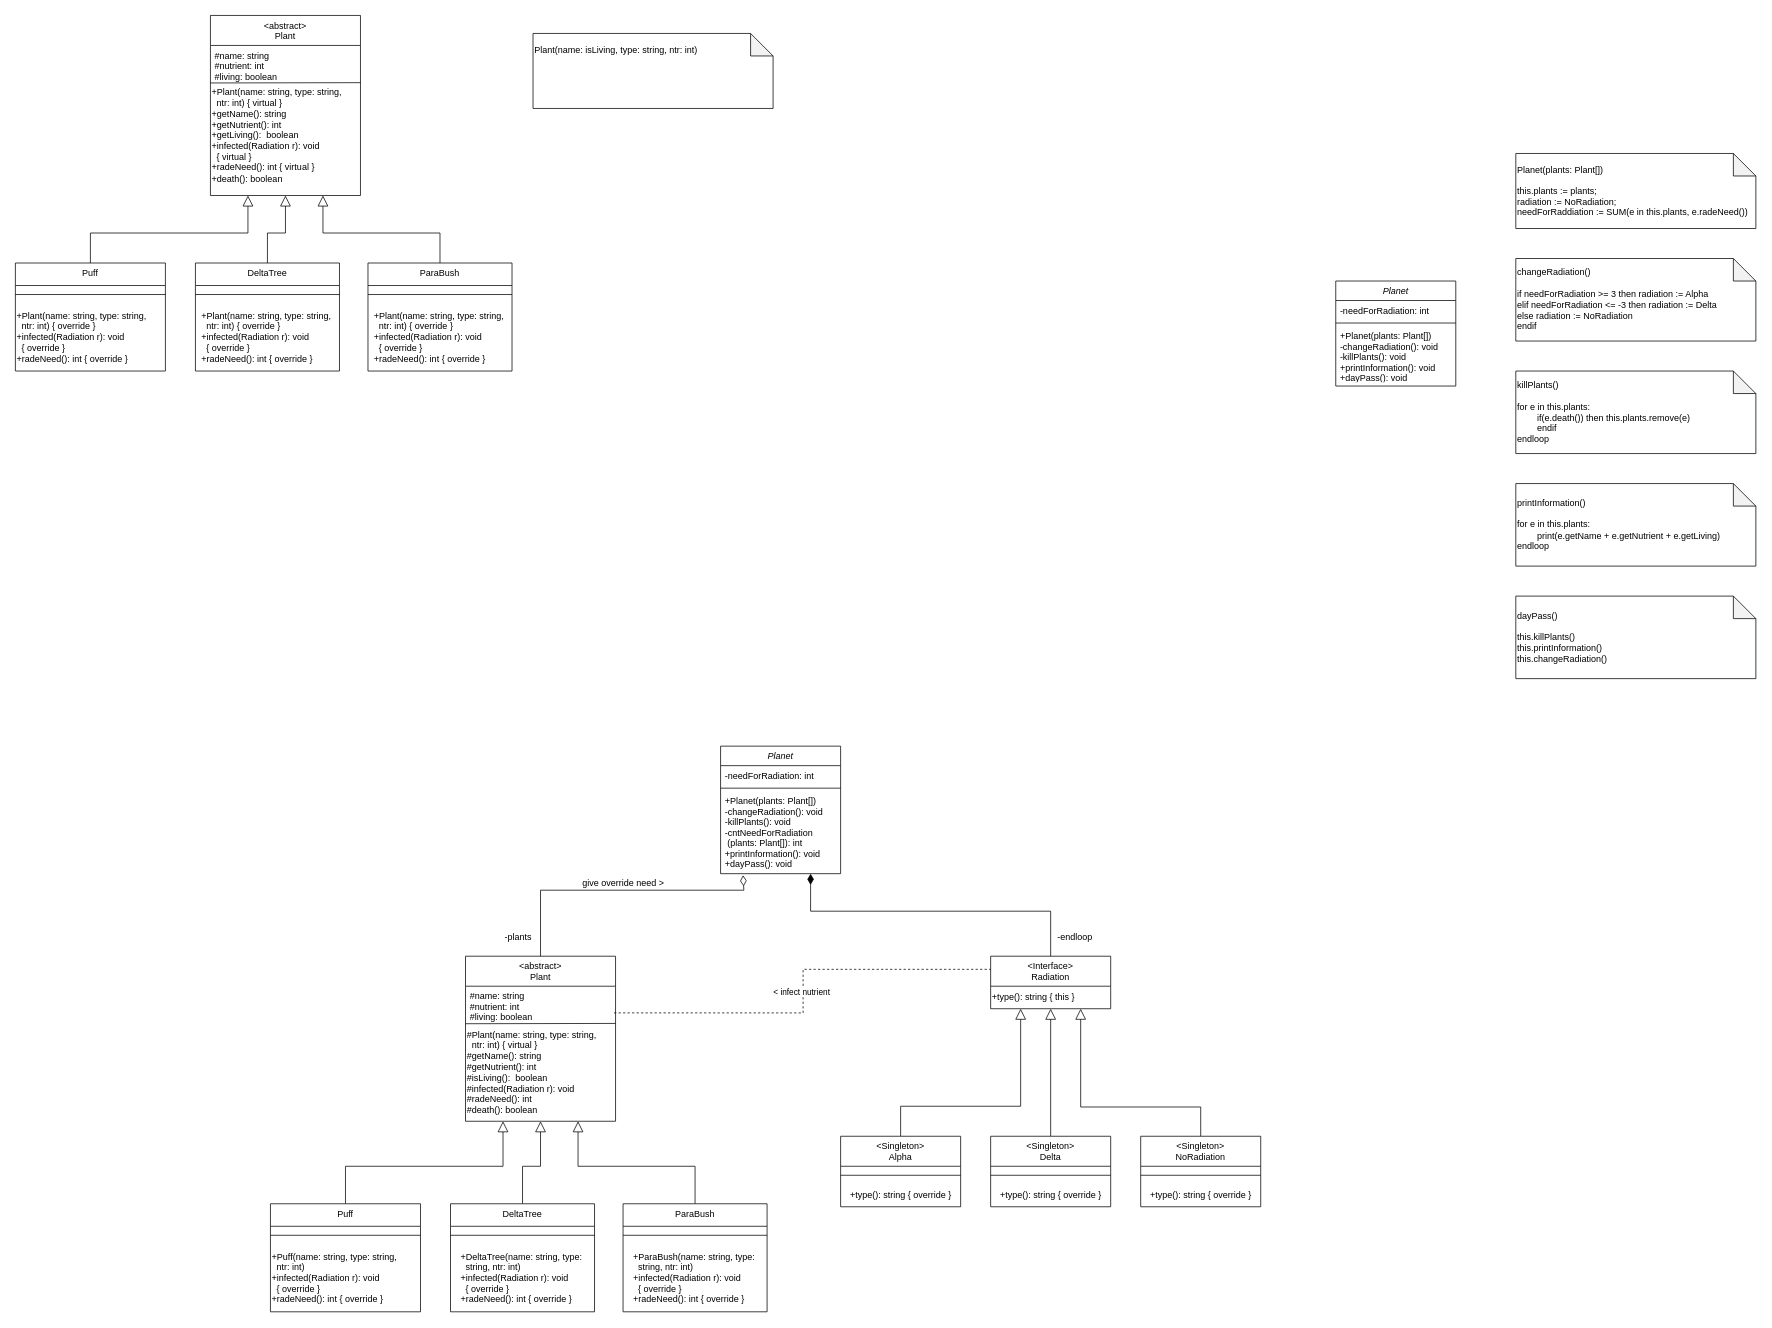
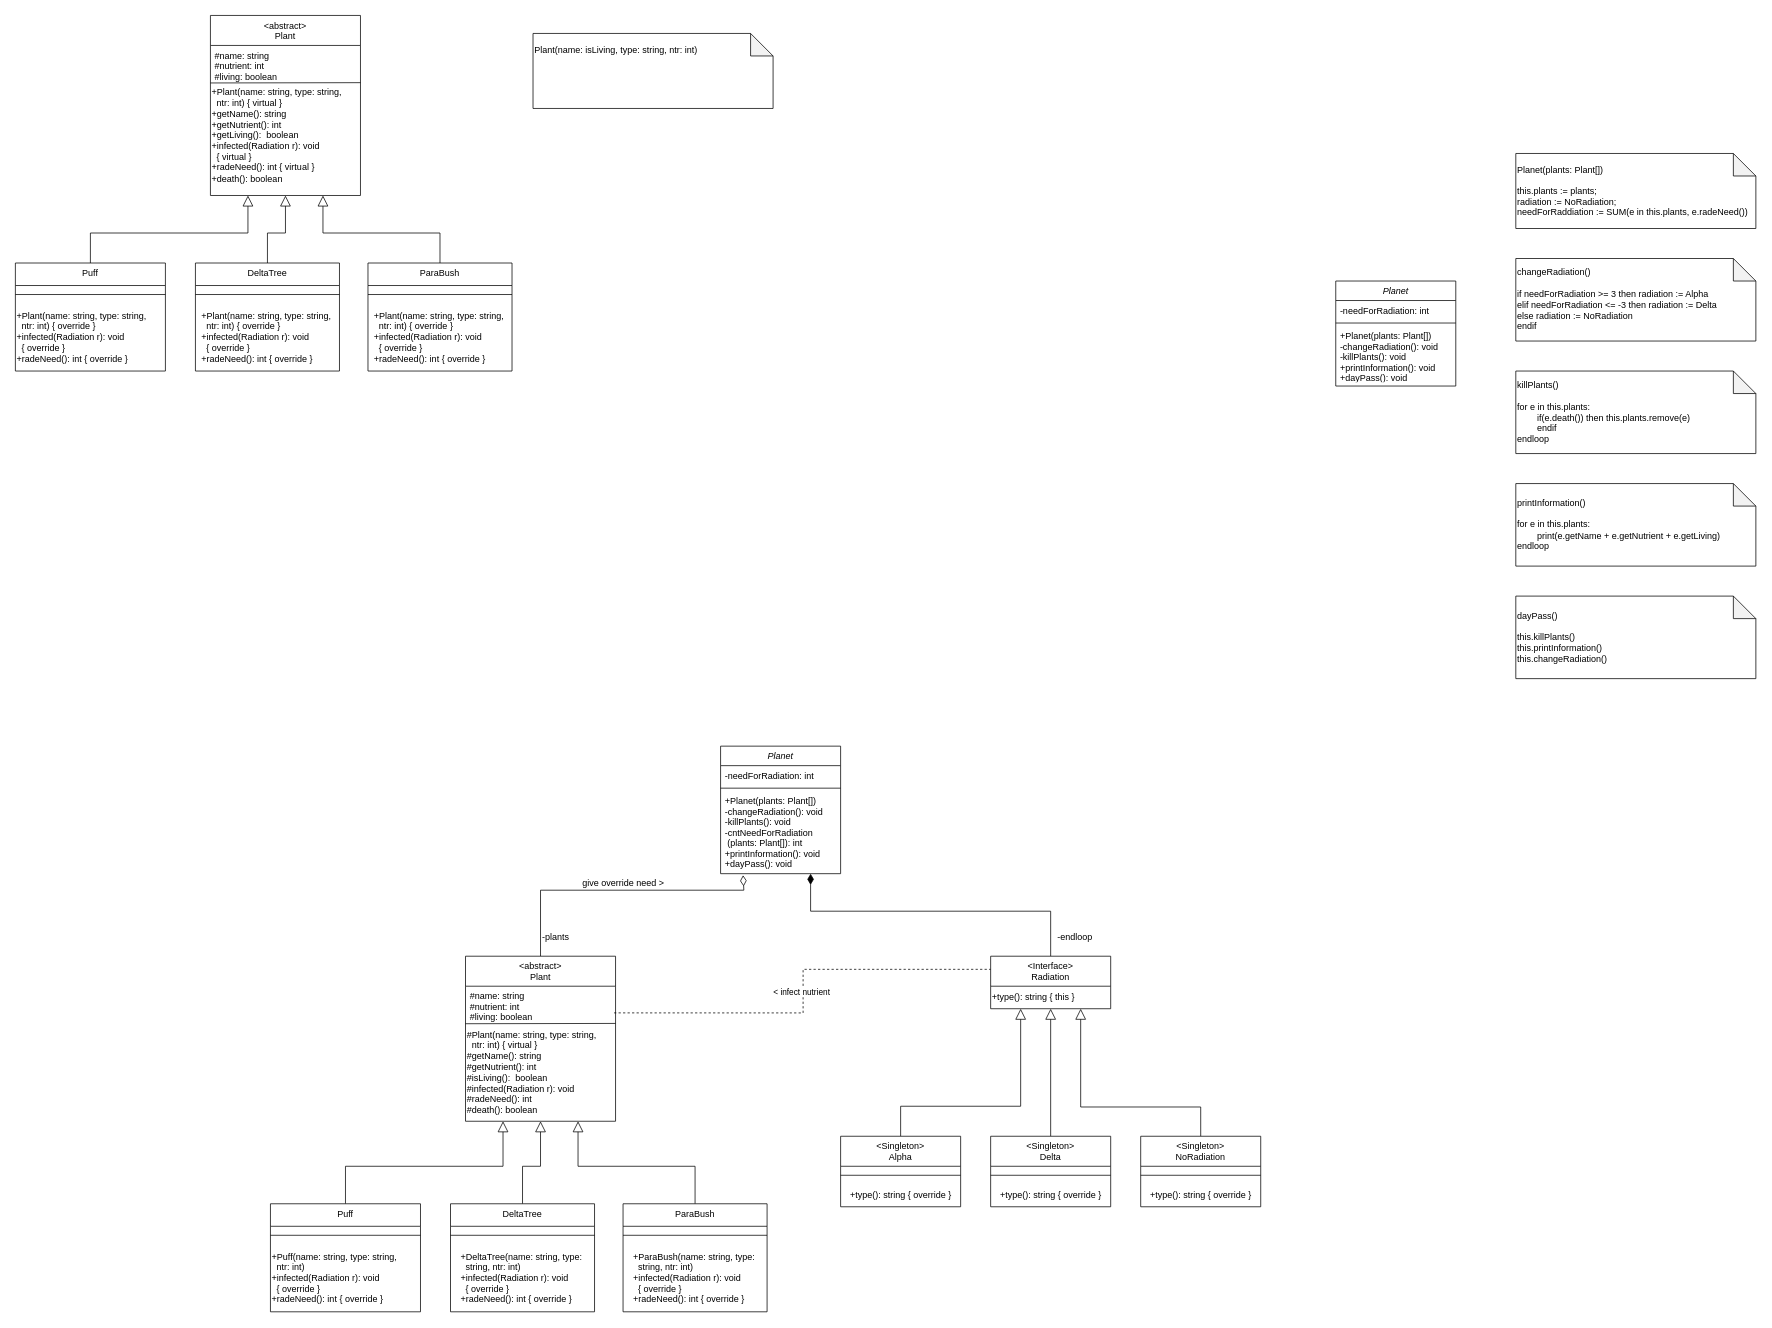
- <mxCell id="24" value="-plants" style="text;html=1;align=center;verticalAlign=middle;resizable=0;points=[];autosize=1;strokeColor=none;fillColor=none;" parent="1" vertex="1"><mxGeometry x="660" y="1234" width="60" height="30" as="geometry" /></mxCell>
+ <mxCell id="24" value="-plants" style="text;html=1;align=center;verticalAlign=middle;resizable=0;points=[];autosize=1;strokeColor=none;fillColor=none;" parent="1" vertex="1"><mxGeometry x="710" y="1234" width="60" height="30" as="geometry" /></mxCell>
